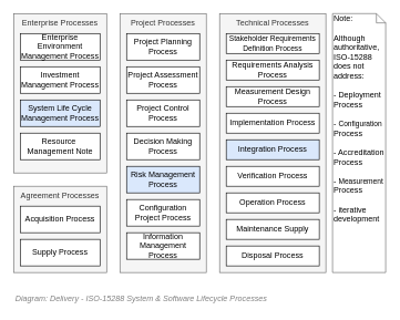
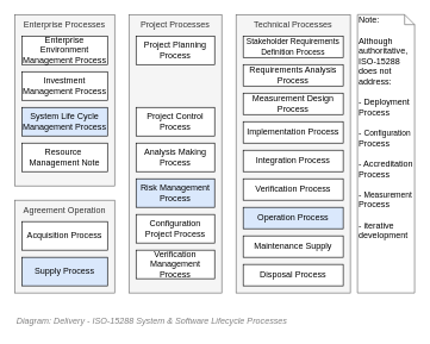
- <mxCell id="9" value="Project Assessment Process" style="rounded=0;whiteSpace=wrap;html=1;align=center;" vertex="1" parent="7"><mxGeometry x="10" y="80" width="110" height="40" as="geometry" /></mxCell>
- <mxCell id="11" value="Decision Making Process" style="rounded=0;whiteSpace=wrap;html=1;align=center;" vertex="1" parent="7"><mxGeometry x="10" y="180" width="110" height="40" as="geometry" /></mxCell>
+ <mxCell id="11" value="Analysis Making Process" style="rounded=0;whiteSpace=wrap;html=1;align=center;" vertex="1" parent="7"><mxGeometry x="10" y="180" width="110" height="40" as="geometry" /></mxCell>
- <mxCell id="23" value="Integration Process" style="rounded=0;whiteSpace=wrap;html=1;align=center;recursiveResize=0;fillColor=#dae8fc;" vertex="1" parent="18"><mxGeometry x="10" y="190" width="140" height="30" as="geometry" /></mxCell>
+ <mxCell id="23" value="Integration Process" style="rounded=0;whiteSpace=wrap;html=1;align=center;recursiveResize=0;" vertex="1" parent="18"><mxGeometry x="10" y="190" width="140" height="30" as="geometry" /></mxCell>
- <mxCell id="15" value="Agreement Processes" style="rounded=0;whiteSpace=wrap;html=1;strokeColor=#666666;fillColor=#f5f5f5;align=center;container=1;collapsible=0;verticalAlign=top;recursiveResize=0;fontColor=#333333;" vertex="1" parent="1"><mxGeometry x="20" y="280" width="140" height="130" as="geometry" /></mxCell>
+ <mxCell id="15" value="Agreement Operation" style="rounded=0;whiteSpace=wrap;html=1;strokeColor=#666666;fillColor=#f5f5f5;align=center;container=1;collapsible=0;verticalAlign=top;recursiveResize=0;fontColor=#333333;" vertex="1" parent="1"><mxGeometry x="20" y="280" width="140" height="130" as="geometry" /></mxCell>
- <mxCell id="25" value="Operation Process" style="rounded=0;whiteSpace=wrap;html=1;align=center;recursiveResize=0;" vertex="1" parent="18"><mxGeometry x="10" y="270" width="140" height="30" as="geometry" /></mxCell>
+ <mxCell id="25" value="Operation Process" style="rounded=0;whiteSpace=wrap;html=1;align=center;recursiveResize=0;fillColor=#dae8fc;" vertex="1" parent="18"><mxGeometry x="10" y="270" width="140" height="30" as="geometry" /></mxCell>
- <mxCell id="14" value="Information Management Process" style="rounded=0;whiteSpace=wrap;html=1;align=center;" vertex="1" parent="7"><mxGeometry x="10" y="330" width="110" height="40" as="geometry" /></mxCell>
+ <mxCell id="14" value="Verification Management Process" style="rounded=0;whiteSpace=wrap;html=1;align=center;" vertex="1" parent="7"><mxGeometry x="10" y="330" width="110" height="40" as="geometry" /></mxCell>
- <mxCell id="17" value="Supply Process" style="rounded=0;whiteSpace=wrap;html=1;align=center;" vertex="1" parent="15"><mxGeometry x="10" y="80" width="120" height="40" as="geometry" /></mxCell>
+ <mxCell id="17" value="Supply Process" style="rounded=0;whiteSpace=wrap;html=1;align=center;fillColor=#dae8fc;" vertex="1" parent="15"><mxGeometry x="10" y="80" width="120" height="40" as="geometry" /></mxCell>
